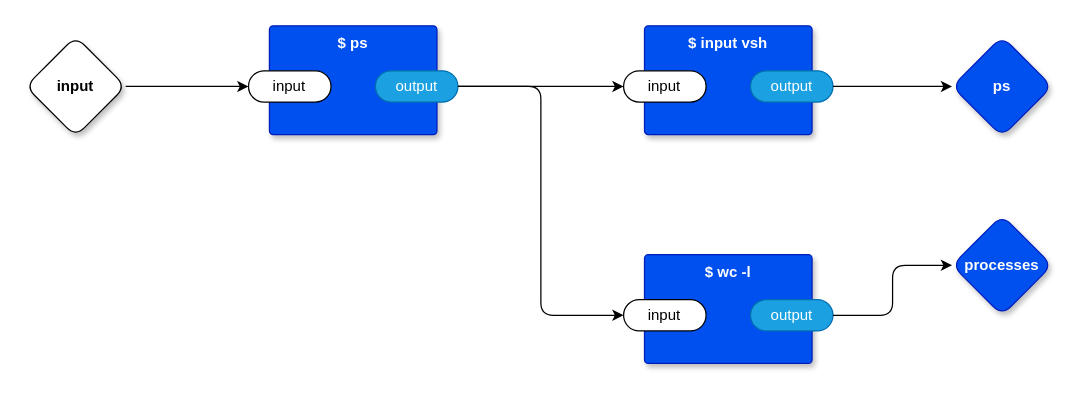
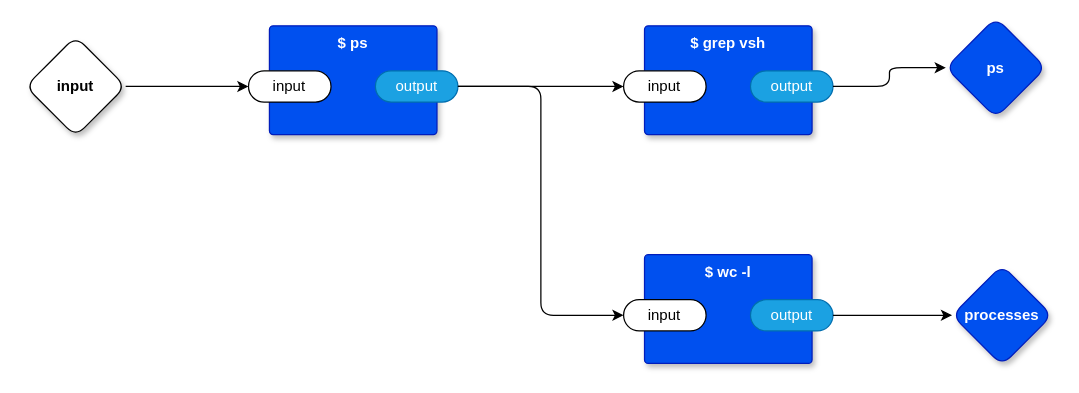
- <mxCell id="8" value="$ input vsh" style="rounded=1;whiteSpace=wrap;html=1;sketch=0;container=1;recursiveResize=0;verticalAlign=top;arcSize=6;fontStyle=1;autosize=0;points=[];absoluteArcSize=1;shadow=1;strokeColor=#001DBC;fillColor=#0050ef;fontColor=#ffffff;connectable=0;" parent="1" vertex="1"><mxGeometry x="515" y="20" width="134" height="87" as="geometry"><mxRectangle x="-98" y="-1230" width="99" height="26" as="alternateBounds" /></mxGeometry></mxCell>
+ <mxCell id="8" value="$ grep vsh" style="rounded=1;whiteSpace=wrap;html=1;sketch=0;container=1;recursiveResize=0;verticalAlign=top;arcSize=6;fontStyle=1;autosize=0;points=[];absoluteArcSize=1;shadow=1;strokeColor=#001DBC;fillColor=#0050ef;fontColor=#ffffff;connectable=0;" parent="1" vertex="1"><mxGeometry x="515" y="20" width="134" height="87" as="geometry"><mxRectangle x="-98" y="-1230" width="99" height="26" as="alternateBounds" /></mxGeometry></mxCell>
- <mxCell id="4" value="ps" style="rhombus;whiteSpace=wrap;html=1;rounded=1;fillColor=#0050ef;fontColor=#ffffff;strokeColor=#001DBC;fontStyle=1;glass=0;sketch=0;fontSize=12;points=[[0,0.5,0,0,0],[0.5,0,0,0,0],[0.5,1,0,0,0],[1,0.5,0,0,0]];shadow=1;" parent="1" vertex="1"><mxGeometry x="761" y="28.5" width="80" height="80" as="geometry" /></mxCell>
+ <mxCell id="4" value="ps" style="rhombus;whiteSpace=wrap;html=1;rounded=1;fillColor=#0050ef;fontColor=#ffffff;strokeColor=#001DBC;fontStyle=1;glass=0;sketch=0;fontSize=12;points=[[0,0.5,0,0,0],[0.5,0,0,0,0],[0.5,1,0,0,0],[1,0.5,0,0,0]];shadow=1;" parent="1" vertex="1"><mxGeometry x="756" y="13.5" width="80" height="80" as="geometry" /></mxCell>
- <mxCell id="15" value="processes" style="rhombus;whiteSpace=wrap;html=1;rounded=1;fillColor=#0050ef;fontColor=#ffffff;strokeColor=#001DBC;fontStyle=1;glass=0;sketch=0;fontSize=12;points=[[0,0.5,0,0,0],[0.5,0,0,0,0],[0.5,1,0,0,0],[1,0.5,0,0,0]];shadow=1;" parent="1" vertex="1"><mxGeometry x="761" y="171.5" width="80" height="80" as="geometry" /></mxCell>
+ <mxCell id="15" value="processes" style="rhombus;whiteSpace=wrap;html=1;rounded=1;fillColor=#0050ef;fontColor=#ffffff;strokeColor=#001DBC;fontStyle=1;glass=0;sketch=0;fontSize=12;points=[[0,0.5,0,0,0],[0.5,0,0,0,0],[0.5,1,0,0,0],[1,0.5,0,0,0]];shadow=1;" parent="1" vertex="1"><mxGeometry x="761" y="211.5" width="80" height="80" as="geometry" /></mxCell>
